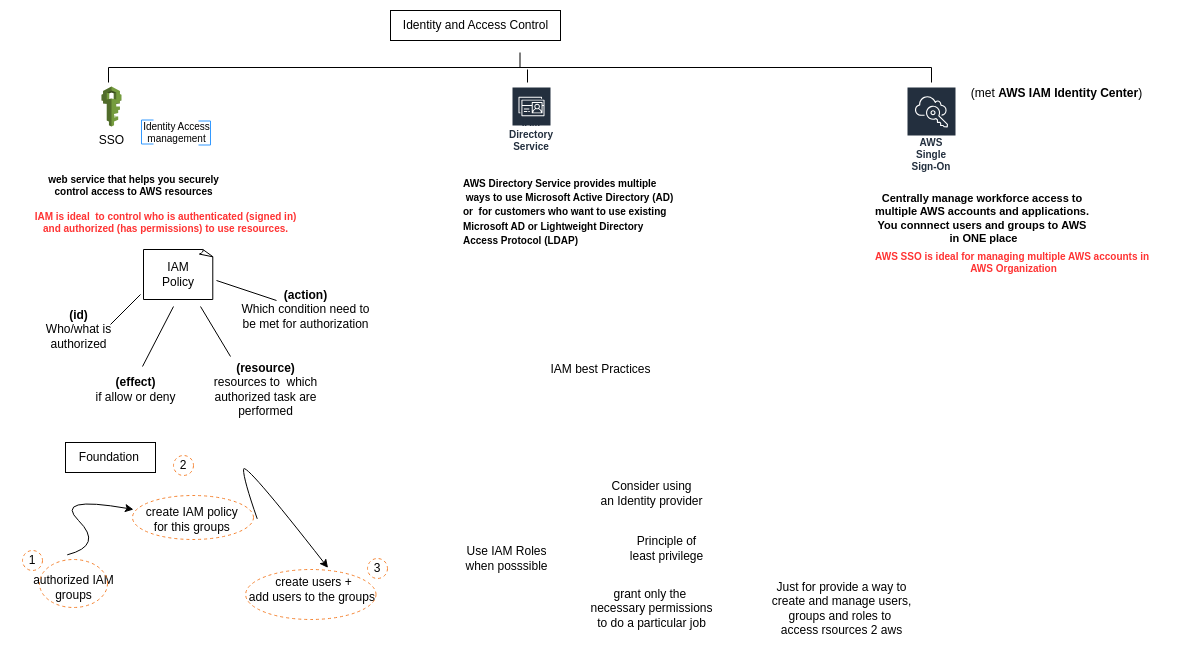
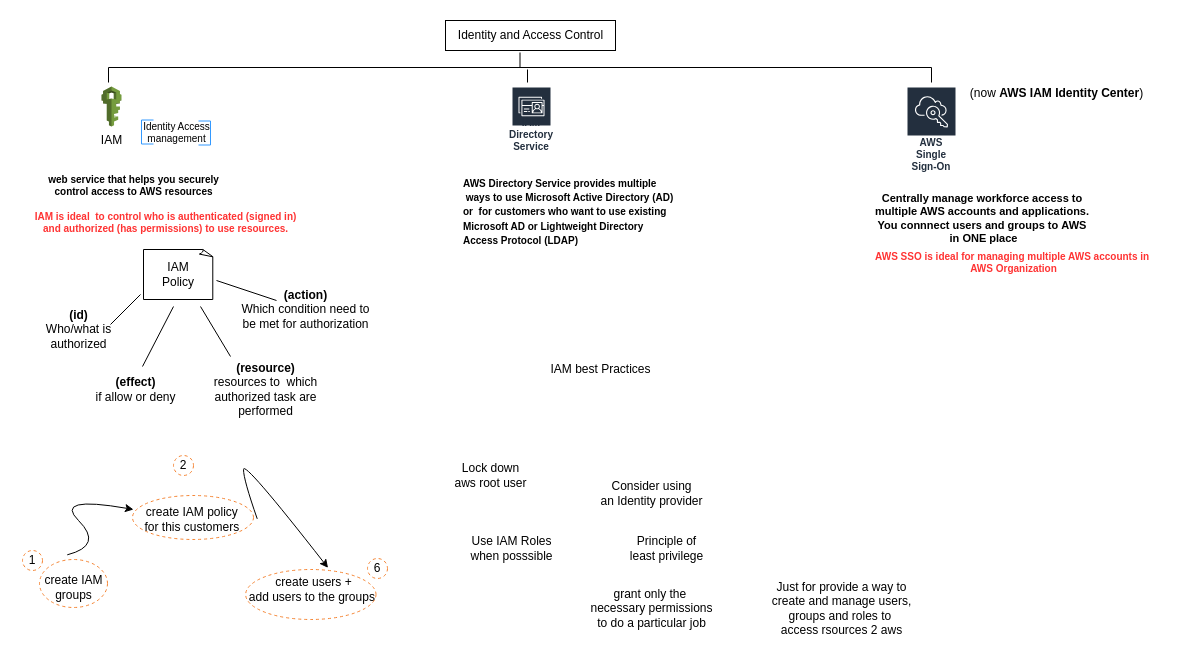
- <mxCell id="9" value="Identity and Access Control" style="text;html=1;align=center;verticalAlign=middle;resizable=0;points=[];autosize=1;strokeColor=default;fillColor=none;" parent="1" vertex="1"><mxGeometry x="390" y="10" width="170" height="30" as="geometry" /></mxCell>
+ <mxCell id="9" value="Identity and Access Control" style="text;html=1;align=center;verticalAlign=middle;resizable=0;points=[];autosize=1;strokeColor=default;fillColor=none;" parent="1" vertex="1"><mxGeometry x="445" y="20" width="170" height="30" as="geometry" /></mxCell>
- <mxCell id="8" value="&lt;font color=&quot;#000000&quot; style=&quot;&quot;&gt;&lt;span style=&quot;font-size: 12px;&quot;&gt;(met&amp;nbsp;&lt;b&gt;AWS IAM Identity Center&lt;/b&gt;&lt;/span&gt;&lt;span style=&quot;font-size: 12px;&quot;&gt;)&lt;/span&gt;&lt;/font&gt;" style="text;html=1;align=center;verticalAlign=middle;resizable=0;points=[];autosize=1;strokeColor=none;fillColor=none;fontSize=10;fontColor=#FF3333;" parent="1" vertex="1"><mxGeometry x="956" y="78" width="200" height="30" as="geometry" /></mxCell>
+ <mxCell id="8" value="&lt;font color=&quot;#000000&quot; style=&quot;&quot;&gt;&lt;span style=&quot;font-size: 12px;&quot;&gt;(now&amp;nbsp;&lt;b&gt;AWS IAM Identity Center&lt;/b&gt;&lt;/span&gt;&lt;span style=&quot;font-size: 12px;&quot;&gt;)&lt;/span&gt;&lt;/font&gt;" style="text;html=1;align=center;verticalAlign=middle;resizable=0;points=[];autosize=1;strokeColor=none;fillColor=none;fontSize=10;fontColor=#FF3333;" parent="1" vertex="1"><mxGeometry x="956" y="78" width="200" height="30" as="geometry" /></mxCell>
- <mxCell id="18" value="SSO" style="outlineConnect=0;dashed=0;verticalLabelPosition=bottom;verticalAlign=top;align=center;html=1;shape=mxgraph.aws3.iam;fillColor=#759C3E;gradientColor=none;fontSize=12;fontColor=#000000;strokeColor=#000000;" parent="1" vertex="1"><mxGeometry x="101" y="86" width="20" height="40" as="geometry" /></mxCell>
+ <mxCell id="18" value="IAM" style="outlineConnect=0;dashed=0;verticalLabelPosition=bottom;verticalAlign=top;align=center;html=1;shape=mxgraph.aws3.iam;fillColor=#759C3E;gradientColor=none;fontSize=12;fontColor=#000000;strokeColor=#000000;" parent="1" vertex="1"><mxGeometry x="101" y="86" width="20" height="40" as="geometry" /></mxCell>
- <mxCell id="30" value="Foundation&amp;nbsp;" style="text;html=1;align=center;verticalAlign=middle;resizable=0;points=[];autosize=1;strokeColor=#000000;fillColor=none;fontSize=12;fontColor=#000000;" parent="1" vertex="1"><mxGeometry x="65" y="442" width="90" height="30" as="geometry" /></mxCell>
+ <mxCell id="42" value="Lock down&lt;br&gt;aws root user" style="text;html=1;align=center;verticalAlign=middle;resizable=0;points=[];autosize=1;strokeColor=none;fillColor=none;" vertex="1" parent="1"><mxGeometry x="440" y="455" width="100" height="40" as="geometry" /></mxCell>
- <mxCell id="33" value="create IAM policy&amp;nbsp;&lt;br&gt;for this groups&amp;nbsp;" style="text;html=1;align=center;verticalAlign=middle;resizable=0;points=[];autosize=1;strokeColor=none;fillColor=none;fontSize=12;fontColor=#000000;" parent="31" vertex="1"><mxGeometry x="1" y="4" width="120" height="40" as="geometry" /></mxCell>
+ <mxCell id="33" value="create IAM policy&amp;nbsp;&lt;br&gt;for this customers&amp;nbsp;" style="text;html=1;align=center;verticalAlign=middle;resizable=0;points=[];autosize=1;strokeColor=none;fillColor=none;fontSize=12;fontColor=#000000;" parent="31" vertex="1"><mxGeometry x="1" y="4" width="120" height="40" as="geometry" /></mxCell>
- <mxCell id="43" value="Use IAM Roles &lt;br&gt;when posssible" style="text;html=1;align=center;verticalAlign=middle;resizable=0;points=[];autosize=1;strokeColor=none;fillColor=none;" vertex="1" parent="1"><mxGeometry x="451" y="538" width="110" height="40" as="geometry" /></mxCell>
+ <mxCell id="43" value="Use IAM Roles &lt;br&gt;when posssible" style="text;html=1;align=center;verticalAlign=middle;resizable=0;points=[];autosize=1;strokeColor=none;fillColor=none;" vertex="1" parent="1"><mxGeometry x="456" y="528" width="110" height="40" as="geometry" /></mxCell>
- <mxCell id="38" value="3" style="ellipse;whiteSpace=wrap;html=1;aspect=fixed;dashed=1;fontSize=12;fontColor=#000000;strokeColor=#F58534;fillColor=none;" parent="1" vertex="1"><mxGeometry x="367" y="558" width="20" height="20" as="geometry" /></mxCell>
+ <mxCell id="38" value="6" style="ellipse;whiteSpace=wrap;html=1;aspect=fixed;dashed=1;fontSize=12;fontColor=#000000;strokeColor=#F58534;fillColor=none;" parent="1" vertex="1"><mxGeometry x="367" y="558" width="20" height="20" as="geometry" /></mxCell>
- <mxCell id="6" value="authorized IAM &lt;br&gt;groups" style="text;html=1;align=center;verticalAlign=middle;resizable=0;points=[];autosize=1;strokeColor=none;fillColor=none;fontSize=12;fontColor=#000000;" parent="5" vertex="1"><mxGeometry y="8" width="80" height="40" as="geometry" /></mxCell>
+ <mxCell id="6" value="create IAM &lt;br&gt;groups" style="text;html=1;align=center;verticalAlign=middle;resizable=0;points=[];autosize=1;strokeColor=none;fillColor=none;fontSize=12;fontColor=#000000;" parent="5" vertex="1"><mxGeometry y="8" width="80" height="40" as="geometry" /></mxCell>
